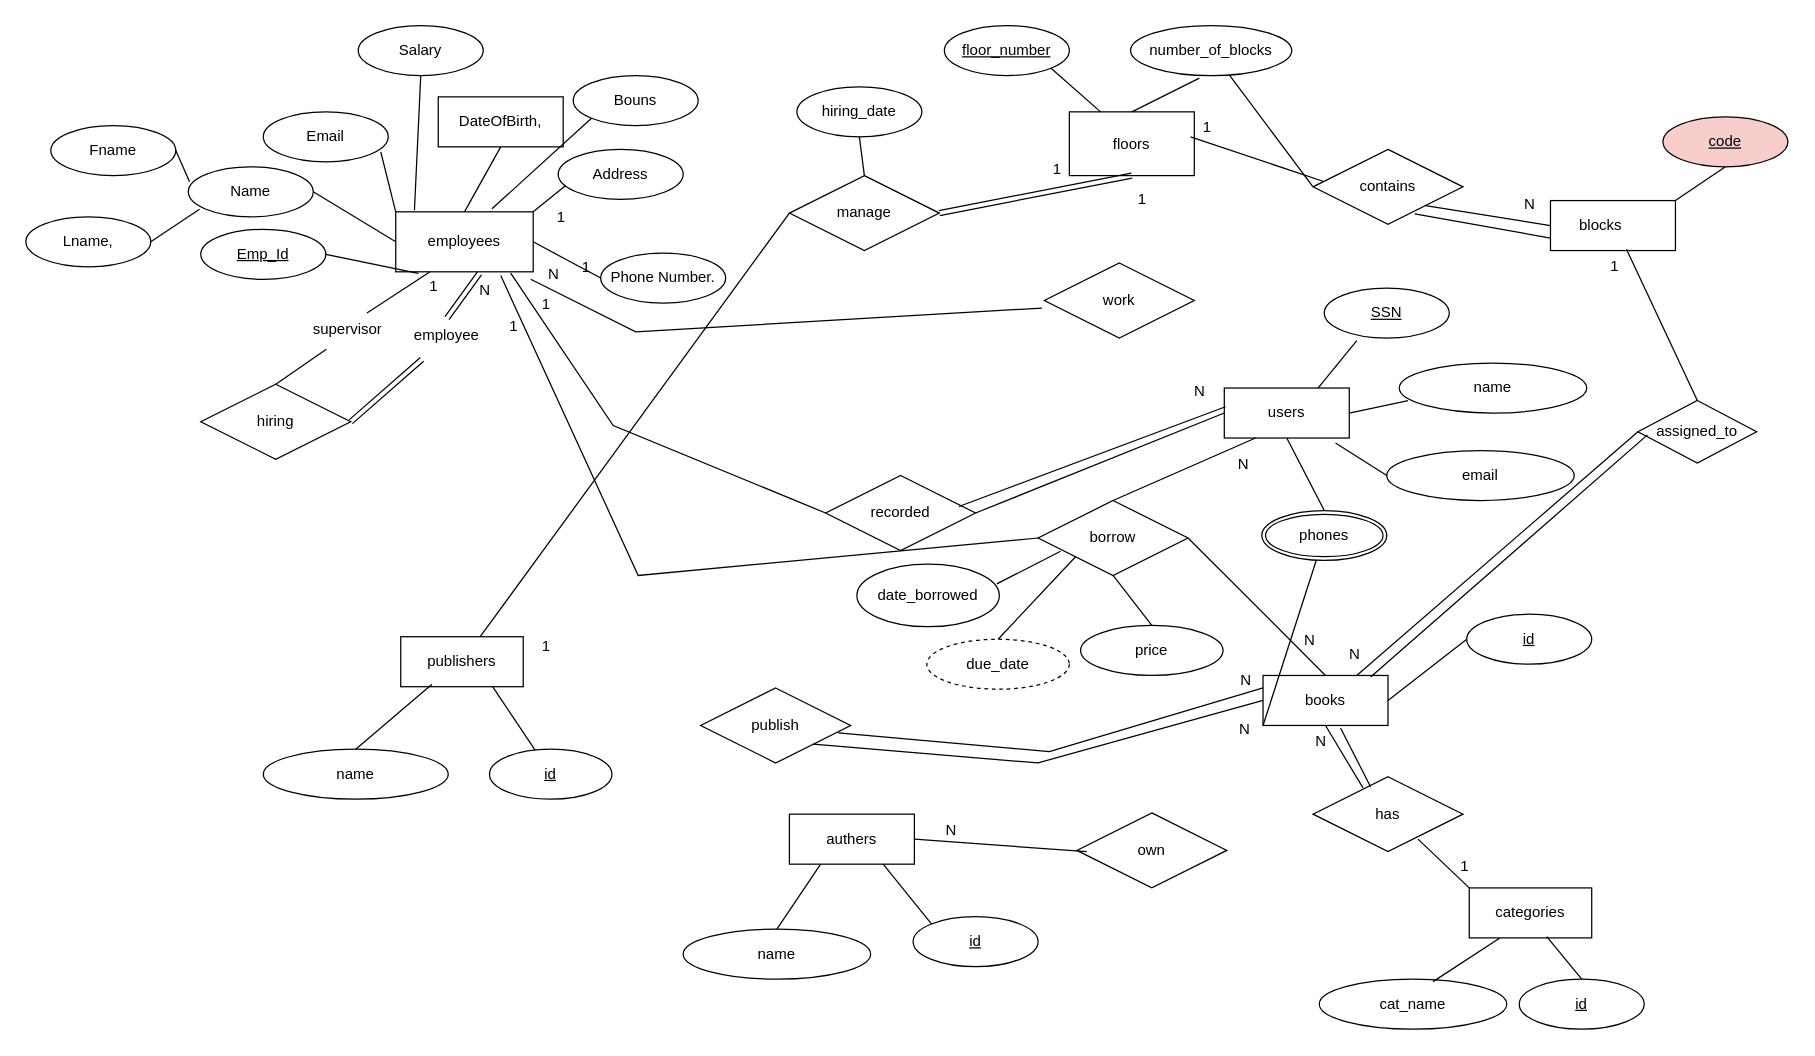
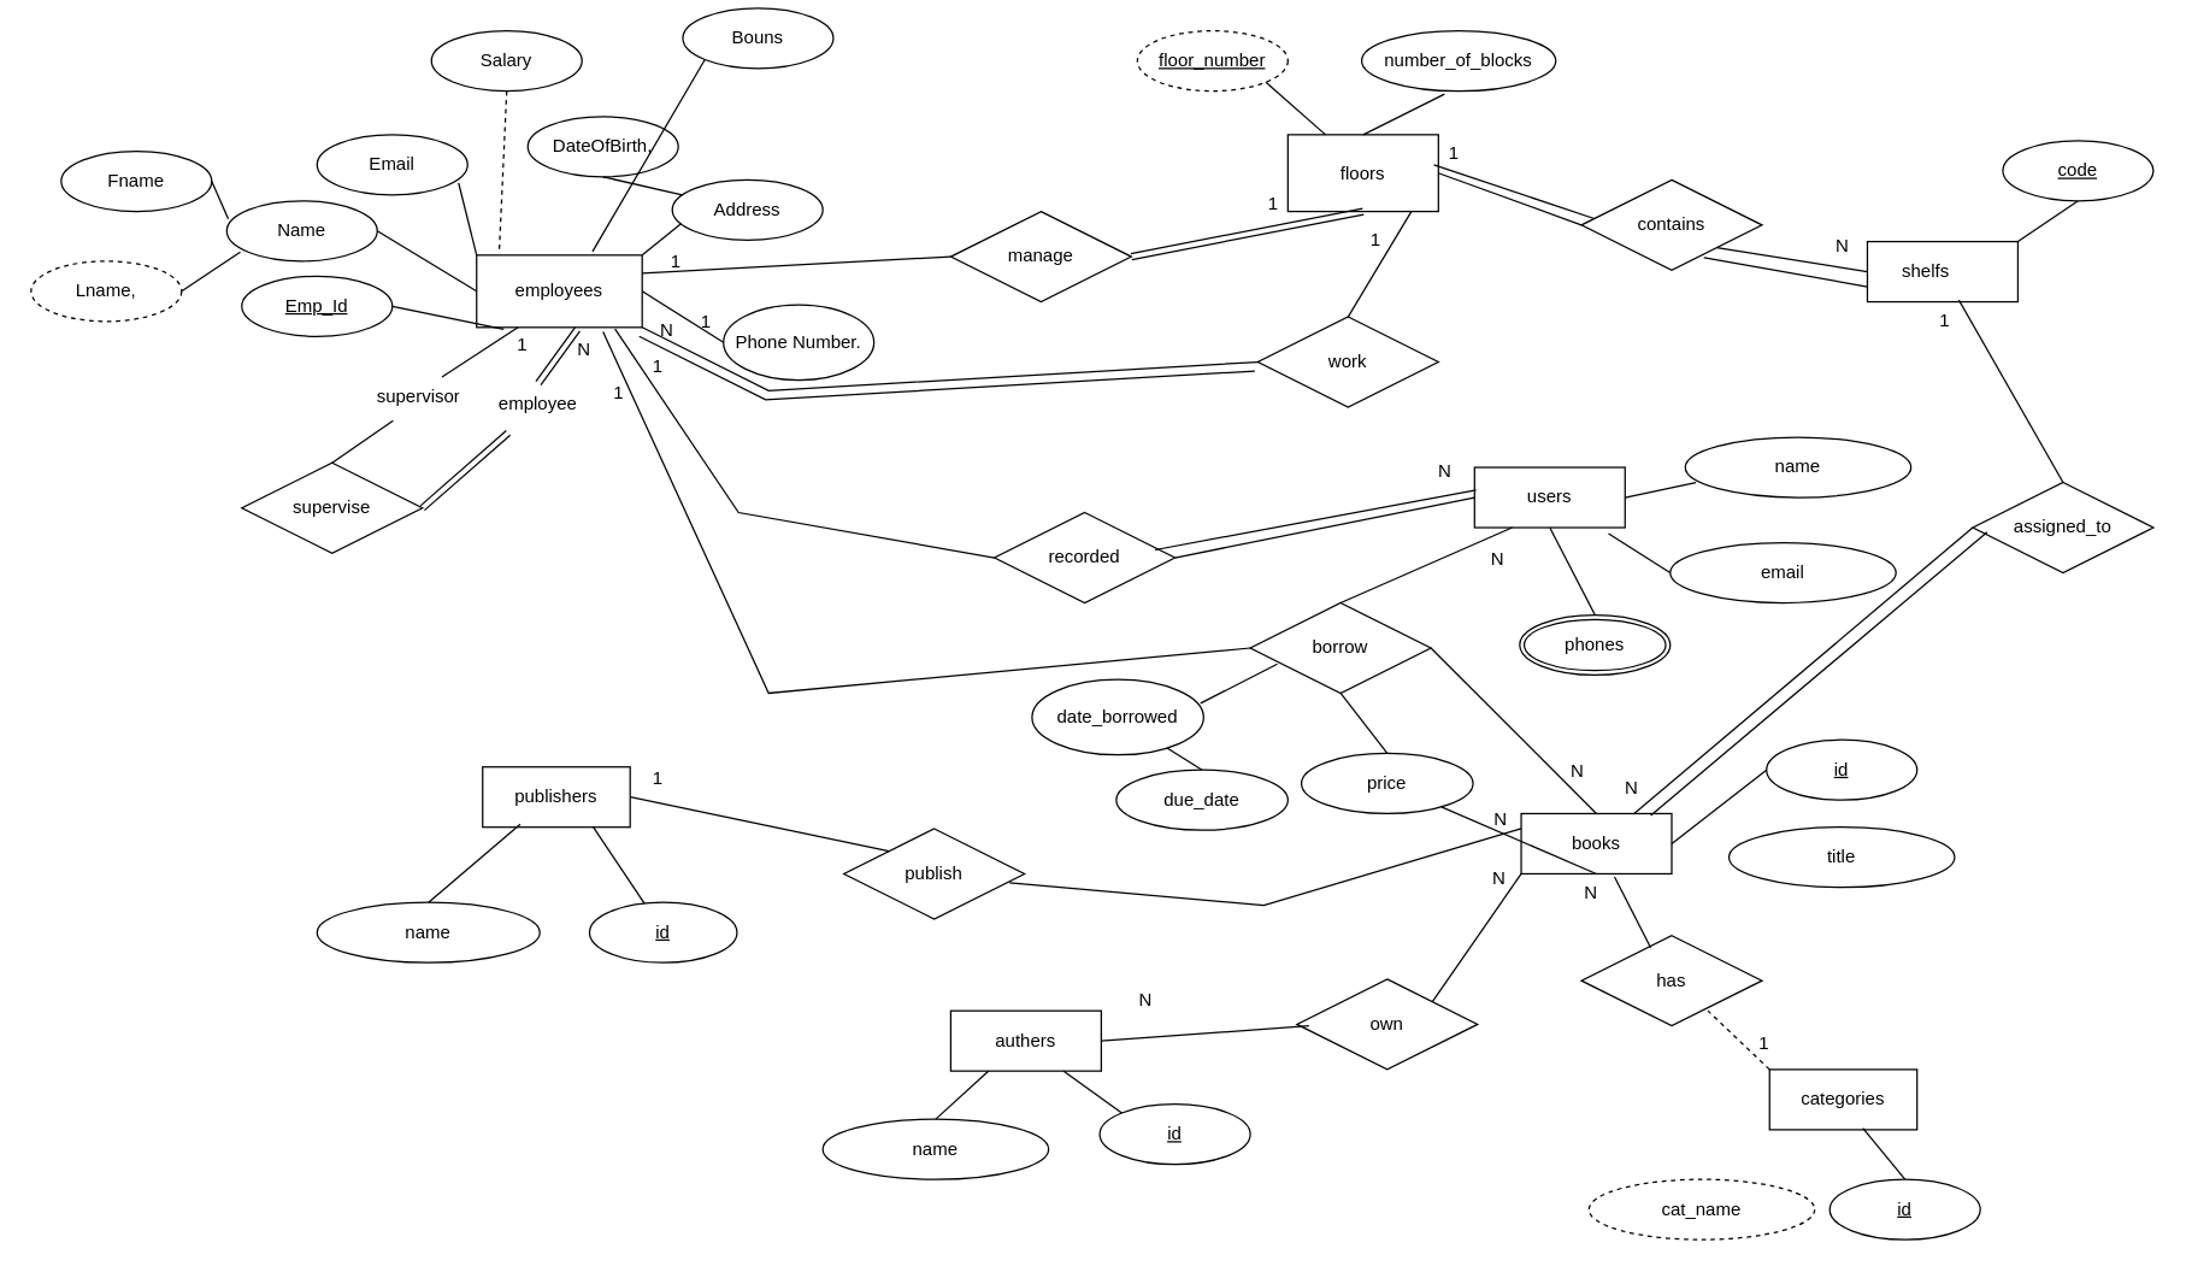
- <mxCell id="28" value="floor_number" style="ellipse;whiteSpace=wrap;html=1;align=center;fontStyle=4;" parent="1" vertex="1"><mxGeometry x="755" y="20" width="100" height="40" as="geometry" /></mxCell>
+ <mxCell id="28" value="floor_number" style="ellipse;whiteSpace=wrap;html=1;align=center;fontStyle=4;dashed=1;" parent="1" vertex="1"><mxGeometry x="755" y="20" width="100" height="40" as="geometry" /></mxCell>
- <mxCell id="12" value="Bouns" style="ellipse;whiteSpace=wrap;html=1;align=center;" parent="1" vertex="1"><mxGeometry x="458" y="60" width="100" height="40" as="geometry" /></mxCell>
+ <mxCell id="12" value="Bouns" style="ellipse;whiteSpace=wrap;html=1;align=center;" parent="1" vertex="1"><mxGeometry x="453" y="5" width="100" height="40" as="geometry" /></mxCell>
- <mxCell id="62" value="hiring_date" style="ellipse;whiteSpace=wrap;html=1;align=center;" parent="1" vertex="1"><mxGeometry x="637" y="69" width="100" height="40" as="geometry" /></mxCell>
- <mxCell id="15" value="DateOfBirth," style="whiteSpace=wrap;html=1;align=center;rounded=0;" parent="1" vertex="1"><mxGeometry x="350" y="77" width="100" height="40" as="geometry" /></mxCell>
+ <mxCell id="15" value="DateOfBirth," style="ellipse;whiteSpace=wrap;html=1;align=center;" parent="1" vertex="1"><mxGeometry x="350" y="77" width="100" height="40" as="geometry" /></mxCell>
- <mxCell id="126" value="" style="endArrow=none;html=1;rounded=0;exitX=0;exitY=0.5;exitDx=0;exitDy=0;" parent="1" source="123" target="55" edge="1"><mxGeometry relative="1" as="geometry"><mxPoint x="1250" y="198" as="sourcePoint" /><mxPoint x="1150" y="182" as="targetPoint" /></mxGeometry></mxCell>
+ <mxCell id="126" value="" style="endArrow=none;html=1;rounded=0;exitX=0;exitY=0.5;exitDx=0;exitDy=0;entryX=1;entryY=0.5;entryDx=0;entryDy=0;" parent="1" source="123" target="3" edge="1"><mxGeometry relative="1" as="geometry"><mxPoint x="1250" y="198" as="sourcePoint" /><mxPoint x="1150" y="182" as="targetPoint" /></mxGeometry></mxCell>
- <mxCell id="116" value="code" style="ellipse;whiteSpace=wrap;html=1;align=center;fontStyle=4;fillColor=#f8cecc;" parent="1" vertex="1"><mxGeometry x="1330" y="93" width="100" height="40" as="geometry" /></mxCell>
+ <mxCell id="116" value="code" style="ellipse;whiteSpace=wrap;html=1;align=center;fontStyle=4;" parent="1" vertex="1"><mxGeometry x="1330" y="93" width="100" height="40" as="geometry" /></mxCell>
- <mxCell id="21" value="" style="endArrow=none;html=1;rounded=0;exitX=0.5;exitY=1;exitDx=0;exitDy=0;entryX=0.136;entryY=-0.025;entryDx=0;entryDy=0;entryPerimeter=0;" parent="1" source="10" target="2" edge="1"><mxGeometry relative="1" as="geometry"><mxPoint x="279" y="169" as="sourcePoint" /><mxPoint x="326" y="187" as="targetPoint" /></mxGeometry></mxCell>
+ <mxCell id="21" value="" style="endArrow=none;html=1;rounded=0;exitX=0.5;exitY=1;exitDx=0;exitDy=0;entryX=0.136;entryY=-0.025;entryDx=0;entryDy=0;entryPerimeter=0;dashed=1;" parent="1" source="10" target="2" edge="1"><mxGeometry relative="1" as="geometry"><mxPoint x="279" y="169" as="sourcePoint" /><mxPoint x="326" y="187" as="targetPoint" /></mxGeometry></mxCell>
- <mxCell id="63" value="" style="endArrow=none;html=1;rounded=0;exitX=0.5;exitY=1;exitDx=0;exitDy=0;entryX=0.5;entryY=0;entryDx=0;entryDy=0;" parent="1" source="62" target="56" edge="1"><mxGeometry relative="1" as="geometry"><mxPoint x="474" y="166" as="sourcePoint" /><mxPoint x="436" y="179" as="targetPoint" /></mxGeometry></mxCell>
- <mxCell id="22" value="" style="endArrow=none;html=1;rounded=0;exitX=0.5;exitY=1;exitDx=0;exitDy=0;entryX=0.5;entryY=0;entryDx=0;entryDy=0;" parent="1" source="15" target="2" edge="1"><mxGeometry relative="1" as="geometry"><mxPoint x="360.5" y="82" as="sourcePoint" /><mxPoint x="381.5" y="147" as="targetPoint" /></mxGeometry></mxCell>
+ <mxCell id="22" value="" style="endArrow=none;html=1;rounded=0;exitX=0.5;exitY=1;exitDx=0;exitDy=0;" parent="1" source="15" target="13" edge="1"><mxGeometry relative="1" as="geometry"><mxPoint x="360.5" y="82" as="sourcePoint" /><mxPoint x="381.5" y="147" as="targetPoint" /></mxGeometry></mxCell>
+ <mxCell id="64" value="" style="endArrow=none;html=1;rounded=0;exitX=0.82;exitY=1;exitDx=0;exitDy=0;entryX=0.5;entryY=0;entryDx=0;entryDy=0;exitPerimeter=0;" parent="1" source="3" target="61" edge="1"><mxGeometry relative="1" as="geometry"><mxPoint x="831" y="263" as="sourcePoint" /><mxPoint x="667" y="251" as="targetPoint" /></mxGeometry></mxCell>
- <mxCell id="114" value="blocks&lt;span style=&quot;white-space: pre;&quot;&gt;&#09;&lt;/span&gt;" style="whiteSpace=wrap;html=1;align=center;" parent="1" vertex="1"><mxGeometry x="1240" y="160" width="100" height="40" as="geometry" /></mxCell>
+ <mxCell id="114" value="shelfs&lt;span style=&quot;white-space: pre;&quot;&gt;&#09;&lt;/span&gt;" style="whiteSpace=wrap;html=1;align=center;" parent="1" vertex="1"><mxGeometry x="1240" y="160" width="100" height="40" as="geometry" /></mxCell>
- <mxCell id="17" value="Lname," style="ellipse;whiteSpace=wrap;html=1;align=center;" parent="1" vertex="1"><mxGeometry x="20" y="173" width="100" height="40" as="geometry" /></mxCell>
+ <mxCell id="17" value="Lname," style="ellipse;whiteSpace=wrap;html=1;align=center;dashed=1;" parent="1" vertex="1"><mxGeometry x="20" y="173" width="100" height="40" as="geometry" /></mxCell>
- <mxCell id="14" value="Phone Number." style="ellipse;whiteSpace=wrap;html=1;align=center;" parent="1" vertex="1"><mxGeometry x="480" y="202" width="100" height="40" as="geometry" /></mxCell>
+ <mxCell id="14" value="Phone Number." style="ellipse;whiteSpace=wrap;html=1;align=center;" parent="1" vertex="1"><mxGeometry x="480" y="202" width="100" height="50" as="geometry" /></mxCell>
- <mxCell id="31" value="SSN" style="ellipse;whiteSpace=wrap;html=1;align=center;fontStyle=4;" parent="1" vertex="1"><mxGeometry x="1059" y="230" width="100" height="40" as="geometry" /></mxCell>
+ <mxCell id="65" value="" style="endArrow=none;html=1;rounded=0;exitX=1;exitY=1;exitDx=0;exitDy=0;entryX=0;entryY=0.5;entryDx=0;entryDy=0;" parent="1" source="2" target="61" edge="1"><mxGeometry relative="1" as="geometry"><mxPoint x="823" y="155" as="sourcePoint" /><mxPoint x="700" y="299" as="targetPoint" /><Array as="points"><mxPoint x="510" y="259" /></Array></mxGeometry></mxCell>
- <mxCell id="57" value="" style="endArrow=none;html=1;rounded=0;exitX=0;exitY=0.5;exitDx=0;exitDy=0;" parent="1" source="56" target="7" edge="1"><mxGeometry relative="1" as="geometry"><mxPoint x="631" y="249" as="sourcePoint" /><mxPoint x="593" y="305" as="targetPoint" /></mxGeometry></mxCell>
+ <mxCell id="57" value="" style="endArrow=none;html=1;rounded=0;exitX=0;exitY=0.5;exitDx=0;exitDy=0;entryX=1;entryY=0.25;entryDx=0;entryDy=0;" parent="1" source="56" target="2" edge="1"><mxGeometry relative="1" as="geometry"><mxPoint x="631" y="249" as="sourcePoint" /><mxPoint x="593" y="305" as="targetPoint" /></mxGeometry></mxCell>
- <mxCell id="37" value="" style="endArrow=none;html=1;rounded=0;exitX=0.26;exitY=1.05;exitDx=0;exitDy=0;exitPerimeter=0;entryX=0.75;entryY=0;entryDx=0;entryDy=0;" parent="1" source="31" target="4" edge="1"><mxGeometry relative="1" as="geometry"><mxPoint x="1079" y="280" as="sourcePoint" /><mxPoint x="1039" y="310" as="targetPoint" /><Array as="points" /></mxGeometry></mxCell>
- <mxCell id="50" value="hiring" style="shape=rhombus;perimeter=rhombusPerimeter;whiteSpace=wrap;html=1;align=center;" parent="1" vertex="1"><mxGeometry x="160" y="307" width="120" height="60" as="geometry" /></mxCell>
+ <mxCell id="50" value="supervise" style="shape=rhombus;perimeter=rhombusPerimeter;whiteSpace=wrap;html=1;align=center;" parent="1" vertex="1"><mxGeometry x="160" y="307" width="120" height="60" as="geometry" /></mxCell>
- <mxCell id="117" value="assigned_to" style="shape=rhombus;perimeter=rhombusPerimeter;whiteSpace=wrap;html=1;align=center;" parent="1" vertex="1"><mxGeometry x="1310" y="320" width="95" height="50" as="geometry" /></mxCell>
+ <mxCell id="117" value="assigned_to" style="shape=rhombus;perimeter=rhombusPerimeter;whiteSpace=wrap;html=1;align=center;" parent="1" vertex="1"><mxGeometry x="1310" y="320" width="120" height="60" as="geometry" /></mxCell>
- <mxCell id="72" value="recorded" style="shape=rhombus;perimeter=rhombusPerimeter;whiteSpace=wrap;html=1;align=center;" parent="1" vertex="1"><mxGeometry x="660" y="380" width="120" height="60" as="geometry" /></mxCell>
+ <mxCell id="72" value="recorded" style="shape=rhombus;perimeter=rhombusPerimeter;whiteSpace=wrap;html=1;align=center;" parent="1" vertex="1"><mxGeometry x="660" y="340" width="120" height="60" as="geometry" /></mxCell>
- <mxCell id="90" value="" style="endArrow=none;html=1;rounded=0;exitX=0.5;exitY=0;exitDx=0;exitDy=0;entryX=0;entryY=1;entryDx=0;entryDy=0;" parent="1" source="87" target="79" edge="1"><mxGeometry relative="1" as="geometry"><mxPoint x="917" y="510" as="sourcePoint" /><mxPoint x="934" y="489" as="targetPoint" /></mxGeometry></mxCell>
+ <mxCell id="90" value="" style="endArrow=none;html=1;rounded=0;exitX=0.5;exitY=0;exitDx=0;exitDy=0;" parent="1" source="87" target="86" edge="1"><mxGeometry relative="1" as="geometry"><mxPoint x="917" y="510" as="sourcePoint" /><mxPoint x="934" y="489" as="targetPoint" /></mxGeometry></mxCell>
- <mxCell id="93" value="" style="endArrow=none;html=1;rounded=0;exitX=0;exitY=1;exitDx=0;exitDy=0;" parent="1" source="5" target="34" edge="1"><mxGeometry relative="1" as="geometry"><mxPoint x="1080" y="550" as="sourcePoint" /><mxPoint x="994" y="459" as="targetPoint" /></mxGeometry></mxCell>
+ <mxCell id="93" value="" style="endArrow=none;html=1;rounded=0;exitX=0;exitY=1;exitDx=0;exitDy=0;entryX=1;entryY=0;entryDx=0;entryDy=0;" parent="1" source="5" target="92" edge="1"><mxGeometry relative="1" as="geometry"><mxPoint x="1080" y="550" as="sourcePoint" /><mxPoint x="994" y="459" as="targetPoint" /></mxGeometry></mxCell>
- <mxCell id="87" value="due_date" style="ellipse;whiteSpace=wrap;html=1;align=center;dashed=1;" parent="1" vertex="1"><mxGeometry x="741" y="511" width="114" height="40" as="geometry" /></mxCell>
+ <mxCell id="87" value="due_date" style="ellipse;whiteSpace=wrap;html=1;align=center;" parent="1" vertex="1"><mxGeometry x="741" y="511" width="114" height="40" as="geometry" /></mxCell>
+ <mxCell id="99" value="" style="endArrow=none;html=1;rounded=0;exitX=0;exitY=0;exitDx=0;exitDy=0;entryX=1;entryY=0.5;entryDx=0;entryDy=0;" parent="1" source="97" target="7" edge="1"><mxGeometry relative="1" as="geometry"><mxPoint x="440" y="573" as="sourcePoint" /><mxPoint x="405" y="520" as="targetPoint" /><Array as="points" /></mxGeometry></mxCell>
+ <mxCell id="36" value="title" style="ellipse;whiteSpace=wrap;html=1;align=center;" parent="1" vertex="1"><mxGeometry x="1148" y="549" width="150" height="40" as="geometry" /></mxCell>
- <mxCell id="109" value="" style="endArrow=none;html=1;rounded=0;exitX=0.5;exitY=1;exitDx=0;exitDy=0;entryX=0.333;entryY=0.15;entryDx=0;entryDy=0;entryPerimeter=0;" parent="1" source="5" target="108" edge="1"><mxGeometry relative="1" as="geometry"><mxPoint x="1030" y="590" as="sourcePoint" /><mxPoint x="961" y="675" as="targetPoint" /></mxGeometry></mxCell>
+ <mxCell id="109" value="" style="endArrow=none;html=1;rounded=0;exitX=0.5;exitY=1;exitDx=0;exitDy=0;" parent="1" source="5" target="88" edge="1"><mxGeometry relative="1" as="geometry"><mxPoint x="1030" y="590" as="sourcePoint" /><mxPoint x="961" y="675" as="targetPoint" /></mxGeometry></mxCell>
- <mxCell id="98" value="" style="endArrow=none;html=1;rounded=0;exitX=0;exitY=0.5;exitDx=0;exitDy=0;entryX=1;entryY=1;entryDx=0;entryDy=0;" parent="1" source="5" target="97" edge="1"><mxGeometry relative="1" as="geometry"><mxPoint x="1009" y="565" as="sourcePoint" /><mxPoint x="940" y="650" as="targetPoint" /><Array as="points"><mxPoint x="830" y="610" /></Array></mxGeometry></mxCell>
- <mxCell id="6" value="authers" style="whiteSpace=wrap;html=1;align=center;" parent="1" vertex="1"><mxGeometry x="631" y="651" width="100" height="40" as="geometry" /></mxCell>
+ <mxCell id="6" value="authers" style="whiteSpace=wrap;html=1;align=center;" parent="1" vertex="1"><mxGeometry x="631" y="671" width="100" height="40" as="geometry" /></mxCell>
- <mxCell id="110" value="" style="endArrow=none;html=1;rounded=0;exitX=0;exitY=0;exitDx=0;exitDy=0;entryX=0.7;entryY=0.833;entryDx=0;entryDy=0;entryPerimeter=0;" parent="1" source="103" target="108" edge="1"><mxGeometry relative="1" as="geometry"><mxPoint x="1080" y="590" as="sourcePoint" /><mxPoint x="1100" y="640" as="targetPoint" /></mxGeometry></mxCell>
+ <mxCell id="110" value="" style="endArrow=none;html=1;rounded=0;exitX=0;exitY=0;exitDx=0;exitDy=0;entryX=0.7;entryY=0.833;entryDx=0;entryDy=0;entryPerimeter=0;dashed=1;" parent="1" source="103" target="108" edge="1"><mxGeometry relative="1" as="geometry"><mxPoint x="1080" y="590" as="sourcePoint" /><mxPoint x="1100" y="640" as="targetPoint" /></mxGeometry></mxCell>
- <mxCell id="106" value="" style="endArrow=none;html=1;rounded=0;exitX=0.607;exitY=0.05;exitDx=0;exitDy=0;entryX=0.25;entryY=1;entryDx=0;entryDy=0;exitPerimeter=0;" parent="1" source="105" target="103" edge="1"><mxGeometry relative="1" as="geometry"><mxPoint x="1080" y="590" as="sourcePoint" /><mxPoint x="1105" y="630" as="targetPoint" /><Array as="points" /></mxGeometry></mxCell>
- <mxCell id="105" value="cat_name" style="ellipse;whiteSpace=wrap;html=1;align=center;" parent="1" vertex="1"><mxGeometry x="1055" y="783" width="150" height="40" as="geometry" /></mxCell>
+ <mxCell id="105" value="cat_name" style="ellipse;whiteSpace=wrap;html=1;align=center;dashed=1;" parent="1" vertex="1"><mxGeometry x="1055" y="783" width="150" height="40" as="geometry" /></mxCell>
